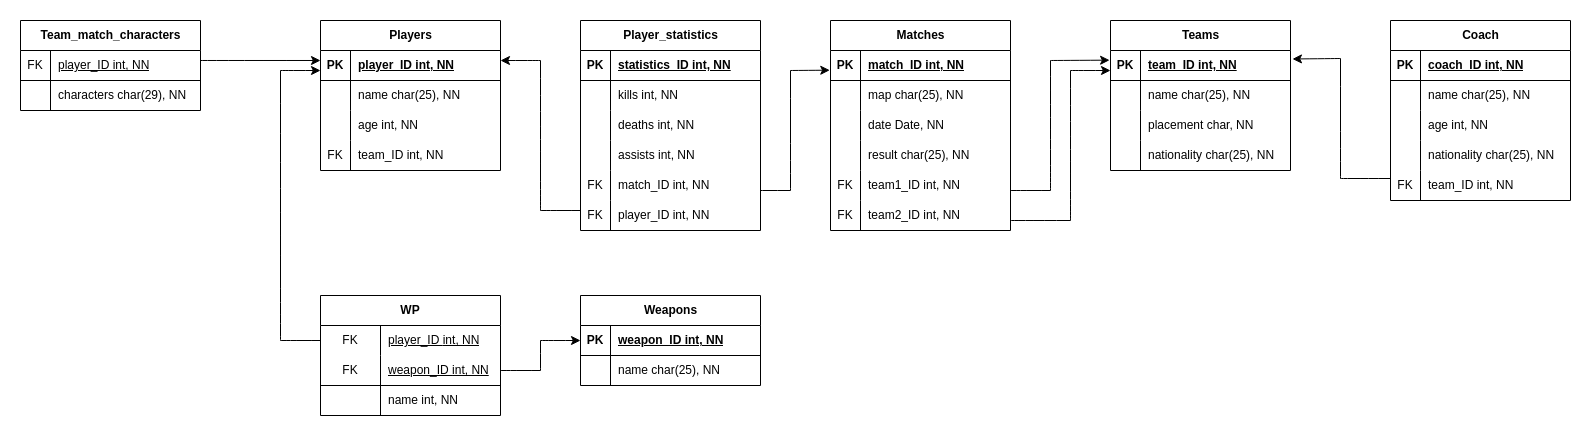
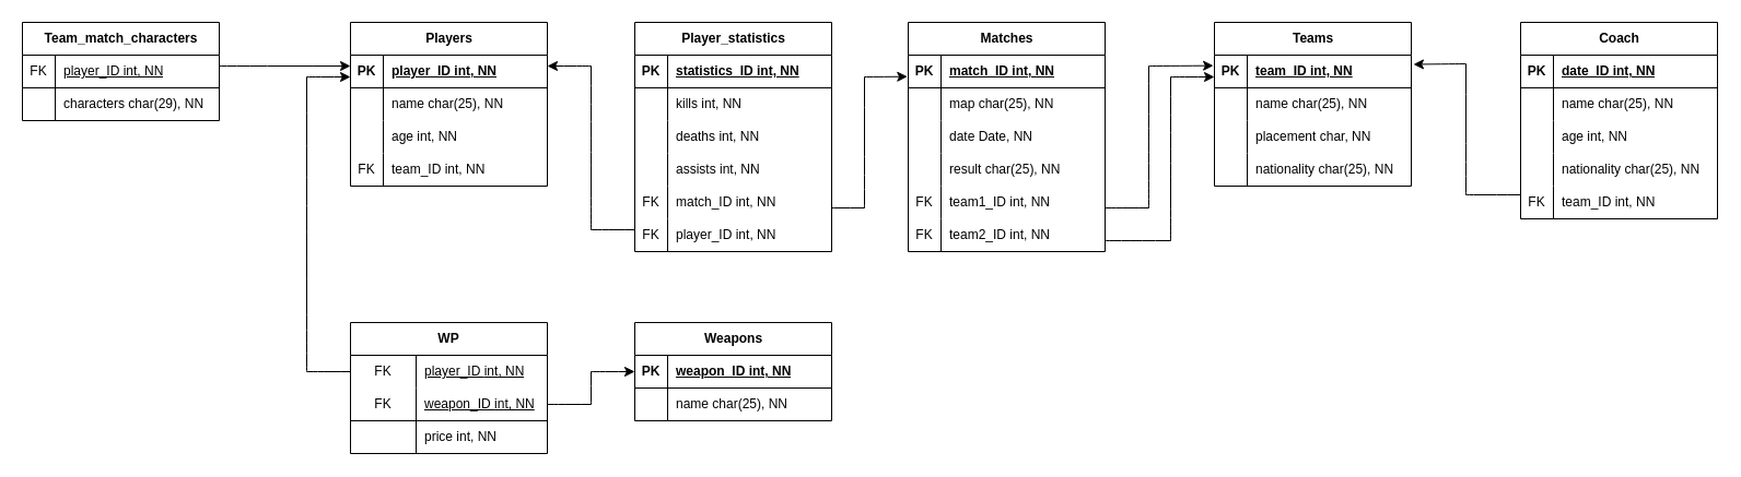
- <mxCell id="93" value="coach_ID int, NN" style="shape=partialRectangle;connectable=0;fillColor=none;top=0;left=0;bottom=0;right=0;align=left;spacingLeft=6;fontStyle=5;overflow=hidden;whiteSpace=wrap;html=1;" vertex="1" parent="91"><mxGeometry x="30" width="150" height="30" as="geometry"><mxRectangle width="150" height="30" as="alternateBounds" /></mxGeometry></mxCell>
+ <mxCell id="93" value="date_ID int, NN" style="shape=partialRectangle;connectable=0;fillColor=none;top=0;left=0;bottom=0;right=0;align=left;spacingLeft=6;fontStyle=5;overflow=hidden;whiteSpace=wrap;html=1;" vertex="1" parent="91"><mxGeometry x="30" width="150" height="30" as="geometry"><mxRectangle width="150" height="30" as="alternateBounds" /></mxGeometry></mxCell>
- <mxCell id="63" value="name int, NN" style="shape=partialRectangle;connectable=0;fillColor=none;top=0;left=0;bottom=0;right=0;align=left;spacingLeft=6;overflow=hidden;html=1;whiteSpace=wrap;" vertex="1" parent="61"><mxGeometry x="60" width="120" height="30" as="geometry"><mxRectangle width="120" height="30" as="alternateBounds" /></mxGeometry></mxCell>
+ <mxCell id="63" value="price int, NN" style="shape=partialRectangle;connectable=0;fillColor=none;top=0;left=0;bottom=0;right=0;align=left;spacingLeft=6;overflow=hidden;html=1;whiteSpace=wrap;" vertex="1" parent="61"><mxGeometry x="60" width="120" height="30" as="geometry"><mxRectangle width="120" height="30" as="alternateBounds" /></mxGeometry></mxCell>
